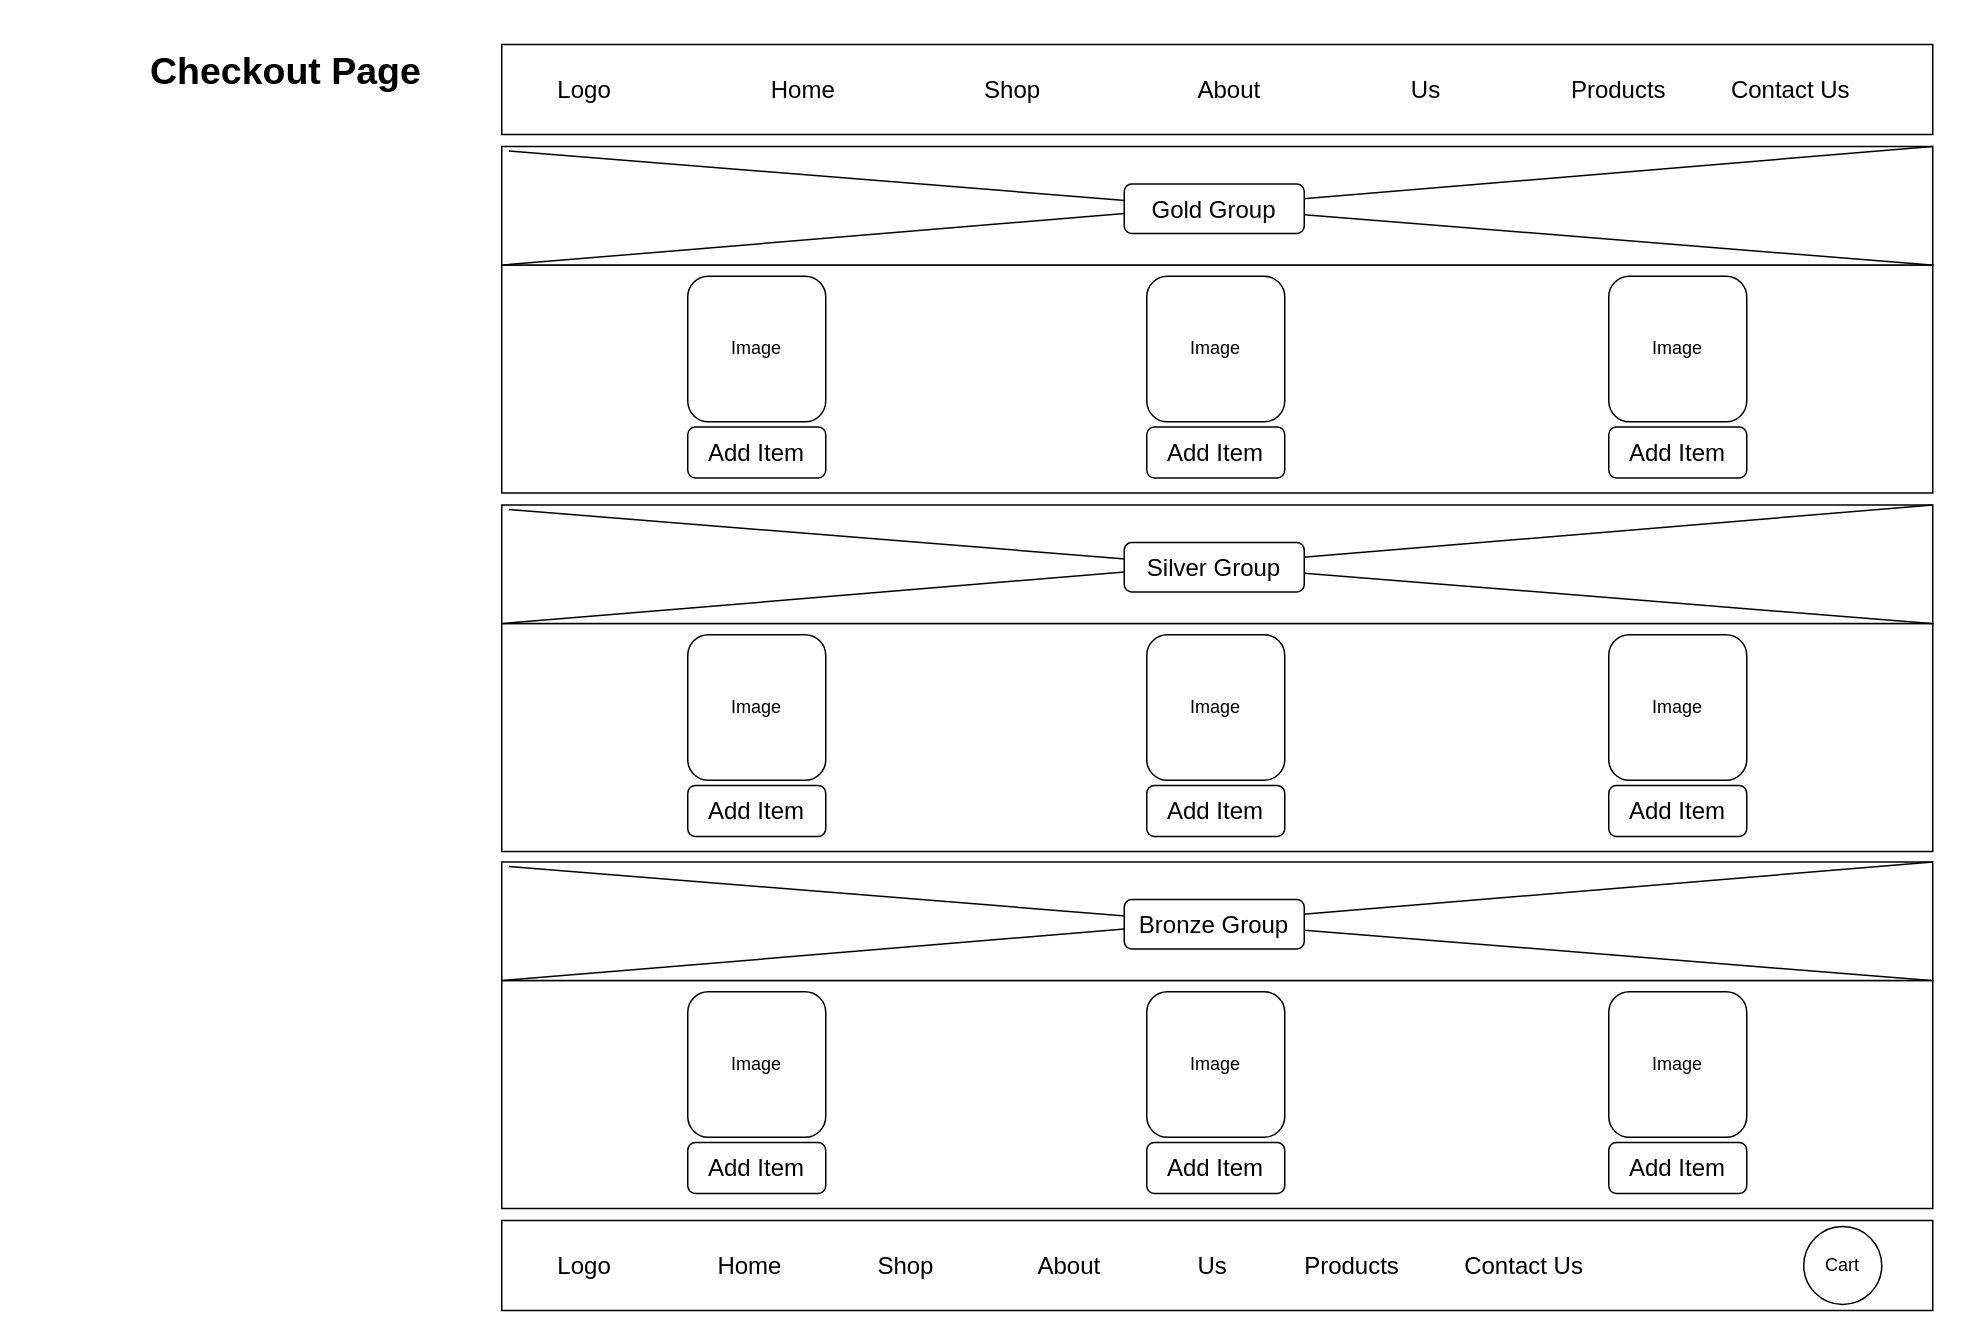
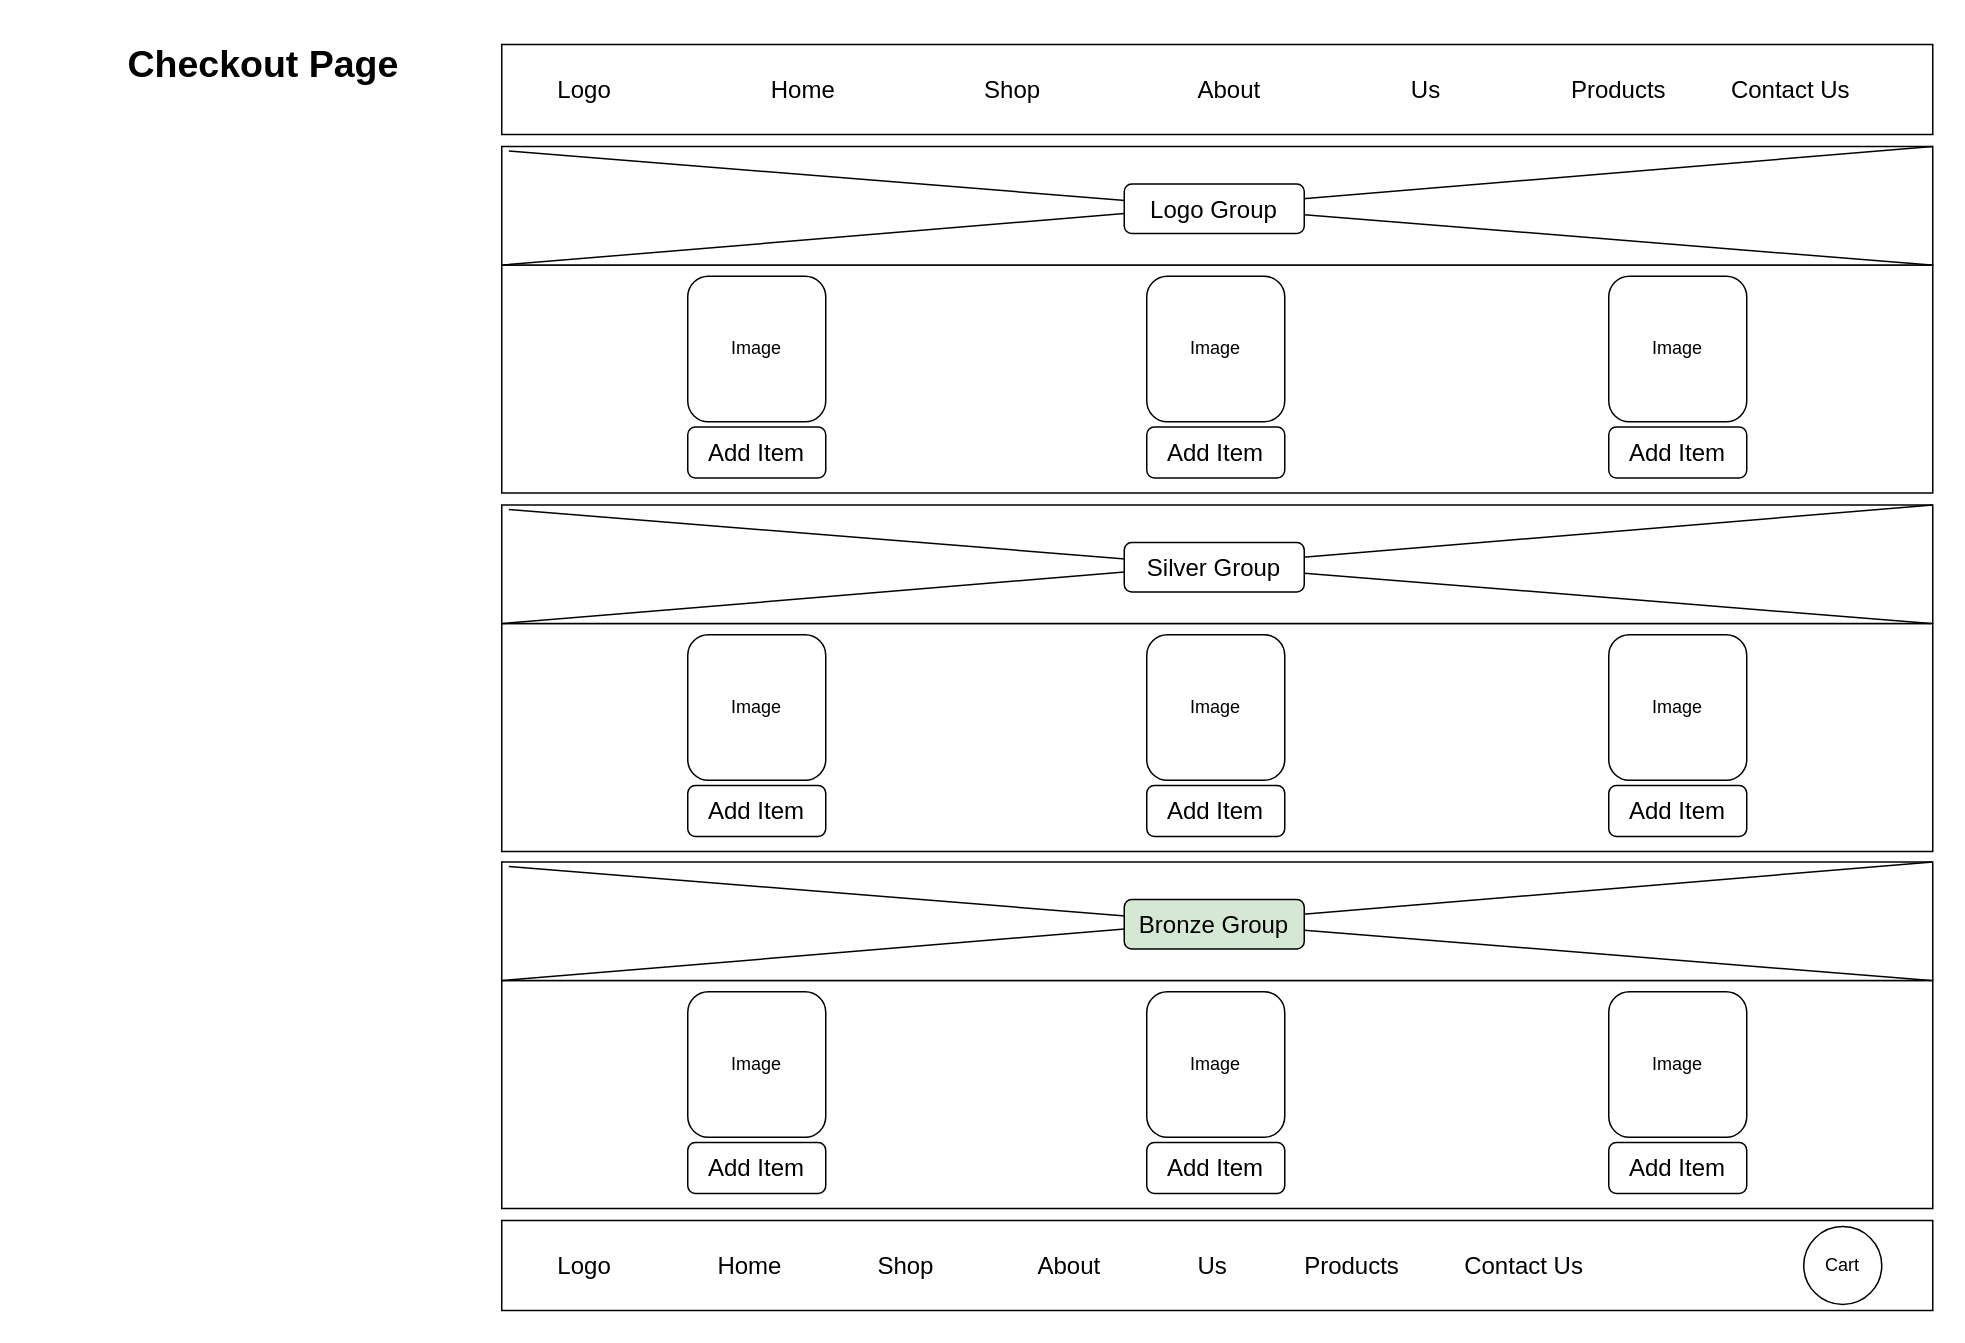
- <mxCell id="38" value="&lt;font style=&quot;font-size: 25px;&quot;&gt;&lt;b&gt;&lt;span style=&quot;white-space: pre;&quot;&gt;&#09;&lt;/span&gt;Checkout&amp;nbsp;Page&lt;/b&gt;&lt;/font&gt;" style="text;html=1;align=center;verticalAlign=middle;resizable=0;points=[];autosize=1;strokeColor=none;fillColor=none;" parent="1" vertex="1"><mxGeometry x="35" y="25" width="254" height="42" as="geometry" /></mxCell>
+ <mxCell id="38" value="&lt;font style=&quot;font-size: 25px;&quot;&gt;&lt;b&gt;&lt;span style=&quot;white-space: pre;&quot;&gt;&#09;&lt;/span&gt;Checkout&amp;nbsp;Page&lt;/b&gt;&lt;/font&gt;" style="text;html=1;align=center;verticalAlign=middle;resizable=0;points=[];autosize=1;strokeColor=none;fillColor=none;" parent="1" vertex="1"><mxGeometry x="20" y="20" width="254" height="42" as="geometry" /></mxCell>
- <mxCell id="8" value="Gold Group" style="rounded=1;whiteSpace=wrap;html=1;fontSize=16;" parent="1" vertex="1"><mxGeometry x="749" y="122" width="120" height="33" as="geometry" /></mxCell>
+ <mxCell id="8" value="Logo Group" style="rounded=1;whiteSpace=wrap;html=1;fontSize=16;" parent="1" vertex="1"><mxGeometry x="749" y="122" width="120" height="33" as="geometry" /></mxCell>
- <mxCell id="30" value="Bronze Group" style="rounded=1;whiteSpace=wrap;html=1;fontSize=16;" parent="1" vertex="1"><mxGeometry x="749" y="599" width="120" height="33" as="geometry" /></mxCell>
+ <mxCell id="30" value="Bronze Group" style="rounded=1;whiteSpace=wrap;html=1;fontSize=16;fillColor=#d5e8d4;" parent="1" vertex="1"><mxGeometry x="749" y="599" width="120" height="33" as="geometry" /></mxCell>
